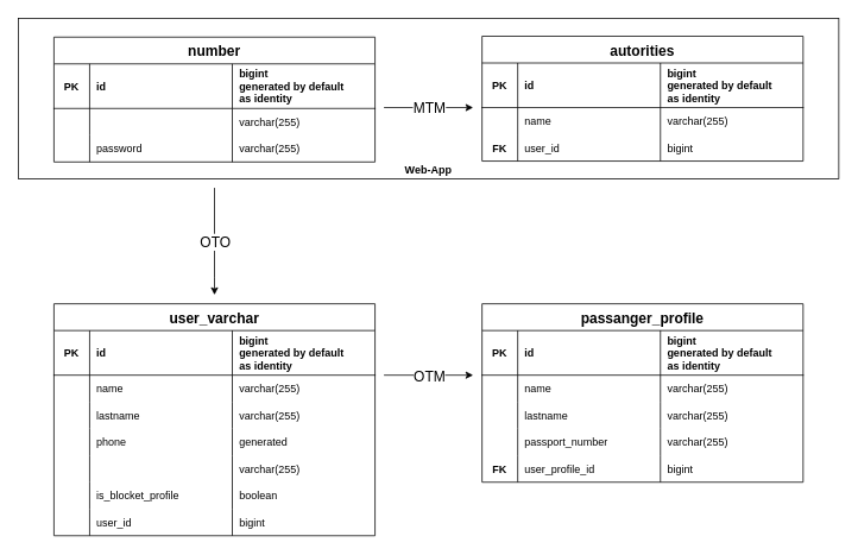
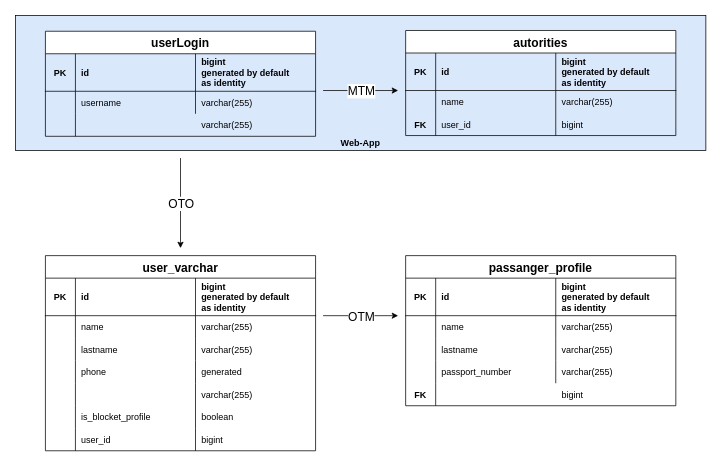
- <mxCell id="31" value="number" style="shape=table;startSize=30;container=1;collapsible=1;childLayout=tableLayout;fixedRows=1;rowLines=0;fontStyle=1;align=center;resizeLast=1;fontSize=16;spacing=2;" vertex="1" parent="1"><mxGeometry x="60" y="41" width="360" height="140" as="geometry"><mxRectangle x="45" y="480" width="70" height="30" as="alternateBounds" /></mxGeometry></mxCell>
+ <mxCell id="31" value="userLogin" style="shape=table;startSize=30;container=1;collapsible=1;childLayout=tableLayout;fixedRows=1;rowLines=0;fontStyle=1;align=center;resizeLast=1;fontSize=16;spacing=2;" vertex="1" parent="1"><mxGeometry x="60" y="41" width="360" height="140" as="geometry"><mxRectangle x="45" y="480" width="70" height="30" as="alternateBounds" /></mxGeometry></mxCell>
- <mxCell id="2" value="&lt;b&gt;Web-App&lt;/b&gt;" style="rounded=0;whiteSpace=wrap;html=1;verticalAlign=bottom;" vertex="1" parent="1"><mxGeometry x="20" y="20" width="920" height="180" as="geometry" /></mxCell>
+ <mxCell id="2" value="&lt;b&gt;Web-App&lt;/b&gt;" style="rounded=0;whiteSpace=wrap;html=1;verticalAlign=bottom;fillColor=#dae8fc;" vertex="1" parent="1"><mxGeometry x="20" y="20" width="920" height="180" as="geometry" /></mxCell>
+ <mxCell id="38" value="username" style="shape=partialRectangle;overflow=hidden;connectable=0;fillColor=none;top=0;left=0;bottom=0;right=0;align=left;spacingLeft=6;fontStyle=0" vertex="1" parent="36"><mxGeometry x="40" width="160" height="30" as="geometry"><mxRectangle width="160" height="30" as="alternateBounds" /></mxGeometry></mxCell>
- <mxCell id="42" value="password" style="shape=partialRectangle;overflow=hidden;connectable=0;fillColor=none;top=0;left=0;bottom=0;right=0;align=left;spacingLeft=6;" vertex="1" parent="40"><mxGeometry x="40" width="160" height="30" as="geometry"><mxRectangle width="160" height="30" as="alternateBounds" /></mxGeometry></mxCell>
- <mxCell id="80" value="user_profile_id" style="shape=partialRectangle;overflow=hidden;connectable=0;fillColor=none;top=0;left=0;bottom=0;right=0;align=left;spacingLeft=6;" vertex="1" parent="78"><mxGeometry x="40" width="160" height="30" as="geometry"><mxRectangle width="160" height="30" as="alternateBounds" /></mxGeometry></mxCell>
